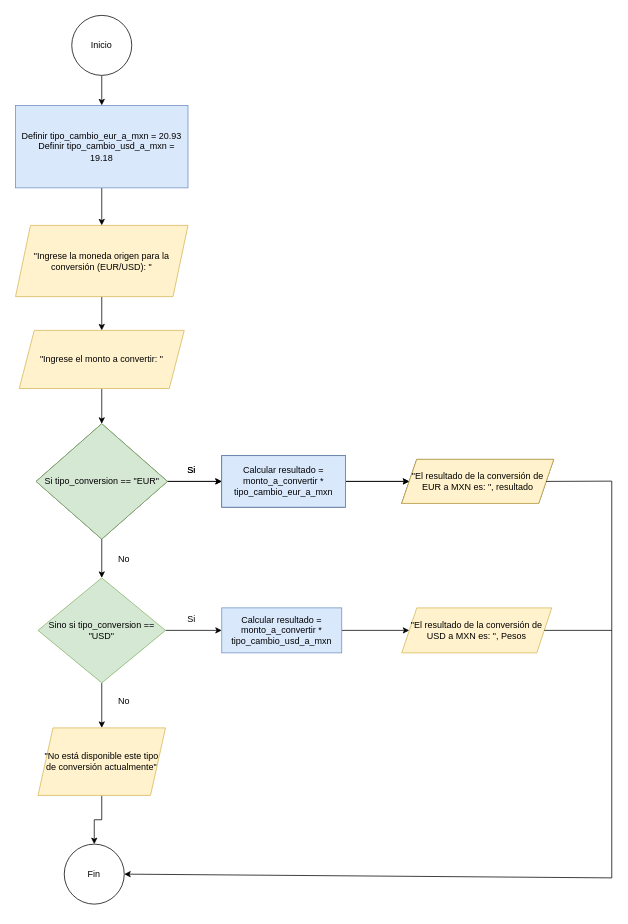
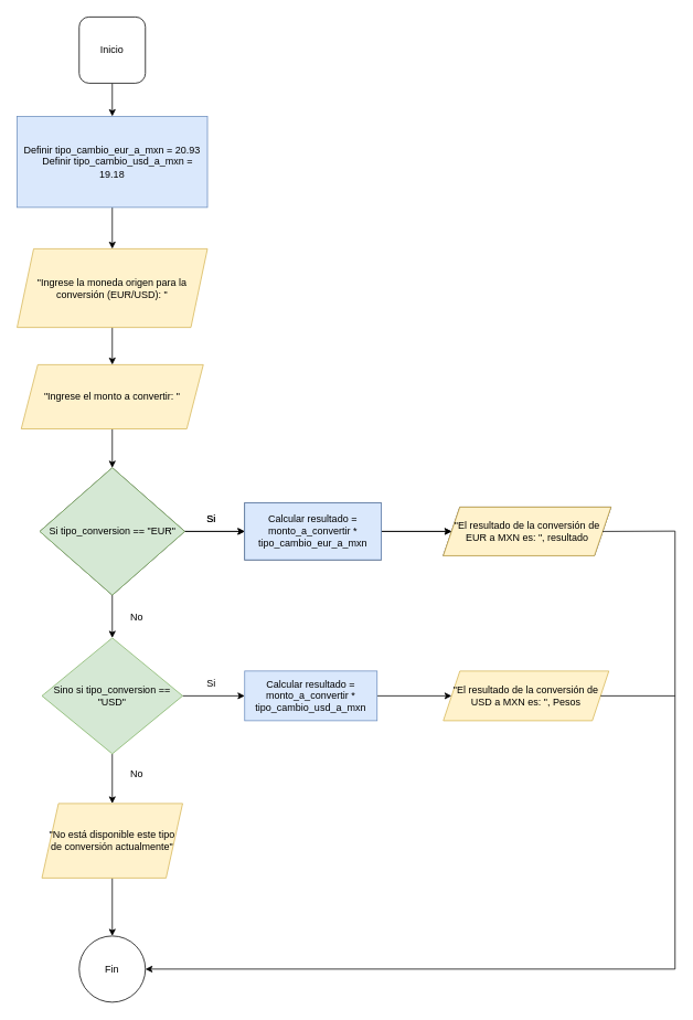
- <mxCell id="3" value="&lt;font style=&quot;vertical-align: inherit;&quot;&gt;&lt;font style=&quot;vertical-align: inherit;&quot;&gt;Inicio&lt;/font&gt;&lt;/font&gt;" style="ellipse;whiteSpace=wrap;html=1;aspect=fixed;" vertex="1" parent="1"><mxGeometry x="95" y="20" width="80" height="80" as="geometry" /></mxCell>
+ <mxCell id="3" value="&lt;font style=&quot;vertical-align: inherit;&quot;&gt;&lt;font style=&quot;vertical-align: inherit;&quot;&gt;Inicio&lt;/font&gt;&lt;/font&gt;" style="whiteSpace=wrap;html=1;aspect=fixed;rounded=1;" vertex="1" parent="1"><mxGeometry x="95" y="20" width="80" height="80" as="geometry" /></mxCell>
- <mxCell id="34" value="Fin" style="ellipse;whiteSpace=wrap;html=1;" vertex="1" parent="1"><mxGeometry x="85" y="1125" width="80" height="80" as="geometry" /></mxCell>
+ <mxCell id="34" value="Fin" style="ellipse;whiteSpace=wrap;html=1;" vertex="1" parent="1"><mxGeometry x="95" y="1130" width="80" height="80" as="geometry" /></mxCell>
